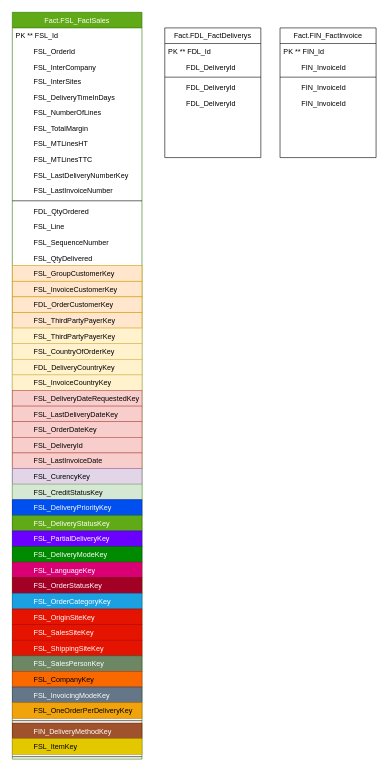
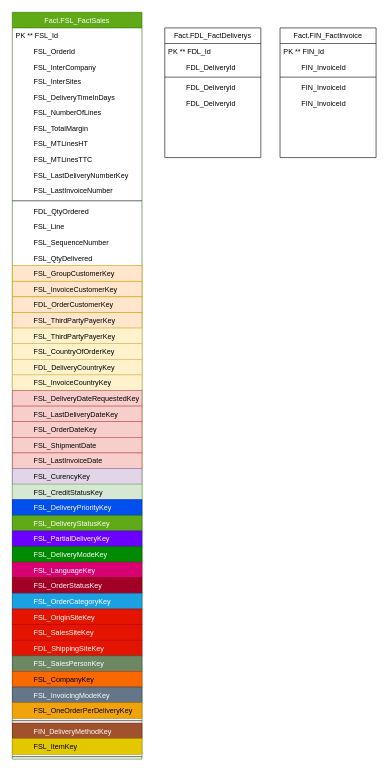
- <mxCell id="42" value="         FSL_DeliveryId" style="text;align=left;verticalAlign=top;spacingLeft=4;spacingRight=4;overflow=hidden;rotatable=0;points=[[0,0.5],[1,0.5]];portConstraint=eastwest;rounded=0;shadow=0;html=0;fillColor=#f8cecc;strokeColor=#b85450;" vertex="1" parent="14"><mxGeometry y="708" width="216" height="26" as="geometry" /></mxCell>
+ <mxCell id="42" value="         FSL_ShipmentDate" style="text;align=left;verticalAlign=top;spacingLeft=4;spacingRight=4;overflow=hidden;rotatable=0;points=[[0,0.5],[1,0.5]];portConstraint=eastwest;rounded=0;shadow=0;html=0;fillColor=#f8cecc;strokeColor=#b85450;" vertex="1" parent="14"><mxGeometry y="708" width="216" height="26" as="geometry" /></mxCell>
- <mxCell id="55" value="         FSL_ShippingSiteKey" style="text;align=left;verticalAlign=top;spacingLeft=4;spacingRight=4;overflow=hidden;rotatable=0;points=[[0,0.5],[1,0.5]];portConstraint=eastwest;rounded=0;shadow=0;html=0;fillColor=#e51400;strokeColor=#B20000;fontColor=#ffffff;" vertex="1" parent="14"><mxGeometry y="1046" width="216" height="26" as="geometry" /></mxCell>
+ <mxCell id="55" value="         FDL_ShippingSiteKey" style="text;align=left;verticalAlign=top;spacingLeft=4;spacingRight=4;overflow=hidden;rotatable=0;points=[[0,0.5],[1,0.5]];portConstraint=eastwest;rounded=0;shadow=0;html=0;fillColor=#e51400;strokeColor=#B20000;fontColor=#ffffff;" vertex="1" parent="14"><mxGeometry y="1046" width="216" height="26" as="geometry" /></mxCell>
